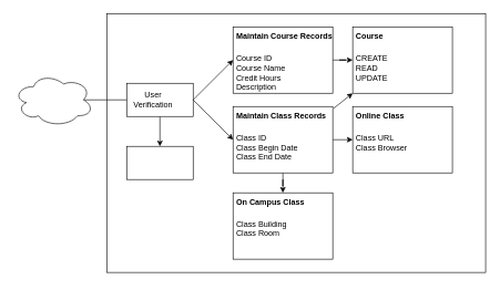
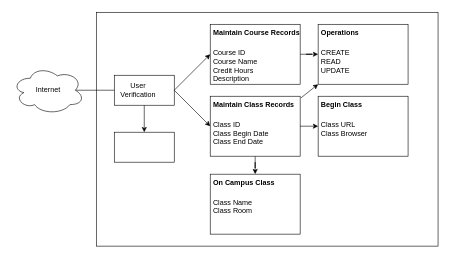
- <mxCell id="25" value="&lt;h1&gt;&lt;span style=&quot;font-size: 12px&quot;&gt;Course&lt;/span&gt;&lt;/h1&gt;&lt;div&gt;CREATE&lt;/div&gt;&lt;div&gt;READ&lt;/div&gt;&lt;div&gt;UPDATE&lt;/div&gt;&lt;div&gt;&lt;br&gt;&lt;/div&gt;" style="text;html=1;strokeColor=none;fillColor=none;spacing=5;spacingTop=-20;whiteSpace=wrap;overflow=hidden;rounded=0;" vertex="1" parent="1"><mxGeometry x="530" y="30" width="150" height="110" as="geometry" /></mxCell>
+ <mxCell id="25" value="&lt;h1&gt;&lt;span style=&quot;font-size: 12px&quot;&gt;Operations&lt;/span&gt;&lt;/h1&gt;&lt;div&gt;CREATE&lt;/div&gt;&lt;div&gt;READ&lt;/div&gt;&lt;div&gt;UPDATE&lt;/div&gt;&lt;div&gt;&lt;br&gt;&lt;/div&gt;" style="text;html=1;strokeColor=none;fillColor=none;spacing=5;spacingTop=-20;whiteSpace=wrap;overflow=hidden;rounded=0;" vertex="1" parent="1"><mxGeometry x="530" y="30" width="150" height="110" as="geometry" /></mxCell>
+ <mxCell id="5" value="Internet" style="text;html=1;strokeColor=none;fillColor=none;align=center;verticalAlign=middle;whiteSpace=wrap;rounded=0;" vertex="1" parent="1"><mxGeometry x="60" y="140" width="40" height="20" as="geometry" /></mxCell>
- <mxCell id="20" value="&lt;h1&gt;&lt;span style=&quot;font-size: 12px&quot;&gt;Online Class&lt;/span&gt;&lt;/h1&gt;&lt;div&gt;&lt;span style=&quot;font-size: 12px&quot;&gt;Class URL&lt;/span&gt;&lt;/div&gt;&lt;div&gt;&lt;span style=&quot;font-size: 12px&quot;&gt;Class Browser&lt;/span&gt;&lt;/div&gt;" style="text;html=1;strokeColor=none;fillColor=none;spacing=5;spacingTop=-20;whiteSpace=wrap;overflow=hidden;rounded=0;" vertex="1" parent="1"><mxGeometry x="530" y="150" width="150" height="110" as="geometry" /></mxCell>
+ <mxCell id="20" value="&lt;h1&gt;&lt;span style=&quot;font-size: 12px&quot;&gt;Begin Class&lt;/span&gt;&lt;/h1&gt;&lt;div&gt;&lt;span style=&quot;font-size: 12px&quot;&gt;Class URL&lt;/span&gt;&lt;/div&gt;&lt;div&gt;&lt;span style=&quot;font-size: 12px&quot;&gt;Class Browser&lt;/span&gt;&lt;/div&gt;" style="text;html=1;strokeColor=none;fillColor=none;spacing=5;spacingTop=-20;whiteSpace=wrap;overflow=hidden;rounded=0;" vertex="1" parent="1"><mxGeometry x="530" y="150" width="150" height="110" as="geometry" /></mxCell>
- <mxCell id="22" value="&lt;h1&gt;&lt;span style=&quot;font-size: 12px&quot;&gt;On Campus Class&lt;/span&gt;&lt;/h1&gt;&lt;div&gt;&lt;span style=&quot;font-size: 12px&quot;&gt;Class Building&lt;/span&gt;&lt;/div&gt;&lt;div&gt;&lt;span style=&quot;font-size: 12px&quot;&gt;Class Room&lt;/span&gt;&lt;/div&gt;" style="text;html=1;strokeColor=none;fillColor=none;spacing=5;spacingTop=-20;whiteSpace=wrap;overflow=hidden;rounded=0;" vertex="1" parent="1"><mxGeometry x="350" y="280" width="150" height="150" as="geometry" /></mxCell>
+ <mxCell id="22" value="&lt;h1&gt;&lt;span style=&quot;font-size: 12px&quot;&gt;On Campus Class&lt;/span&gt;&lt;/h1&gt;&lt;div&gt;&lt;span style=&quot;font-size: 12px&quot;&gt;Class Name&lt;/span&gt;&lt;/div&gt;&lt;div&gt;&lt;span style=&quot;font-size: 12px&quot;&gt;Class Room&lt;/span&gt;&lt;/div&gt;" style="text;html=1;strokeColor=none;fillColor=none;spacing=5;spacingTop=-20;whiteSpace=wrap;overflow=hidden;rounded=0;" vertex="1" parent="1"><mxGeometry x="350" y="280" width="150" height="150" as="geometry" /></mxCell>
